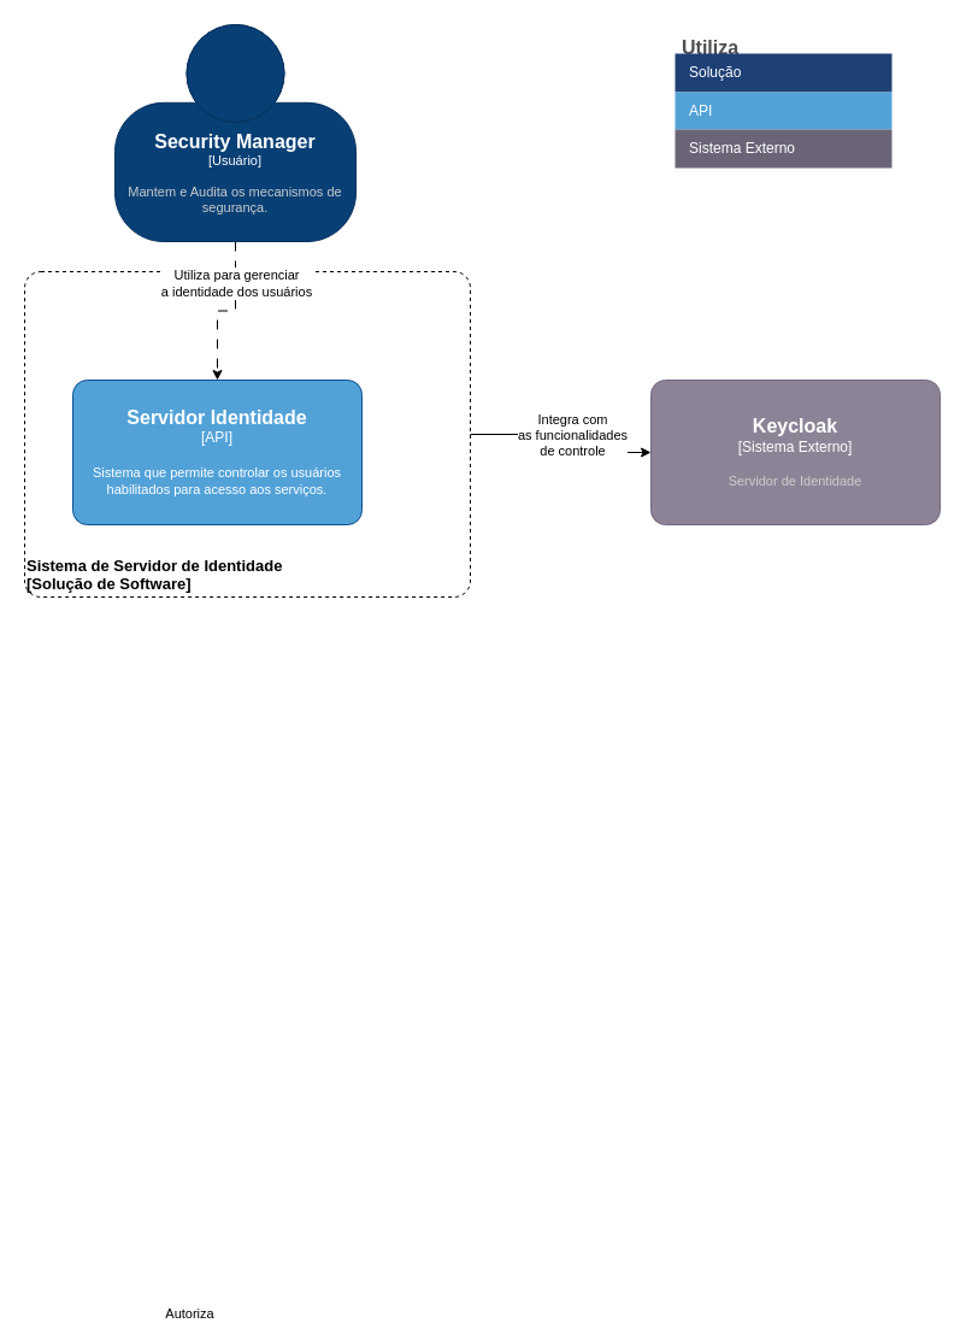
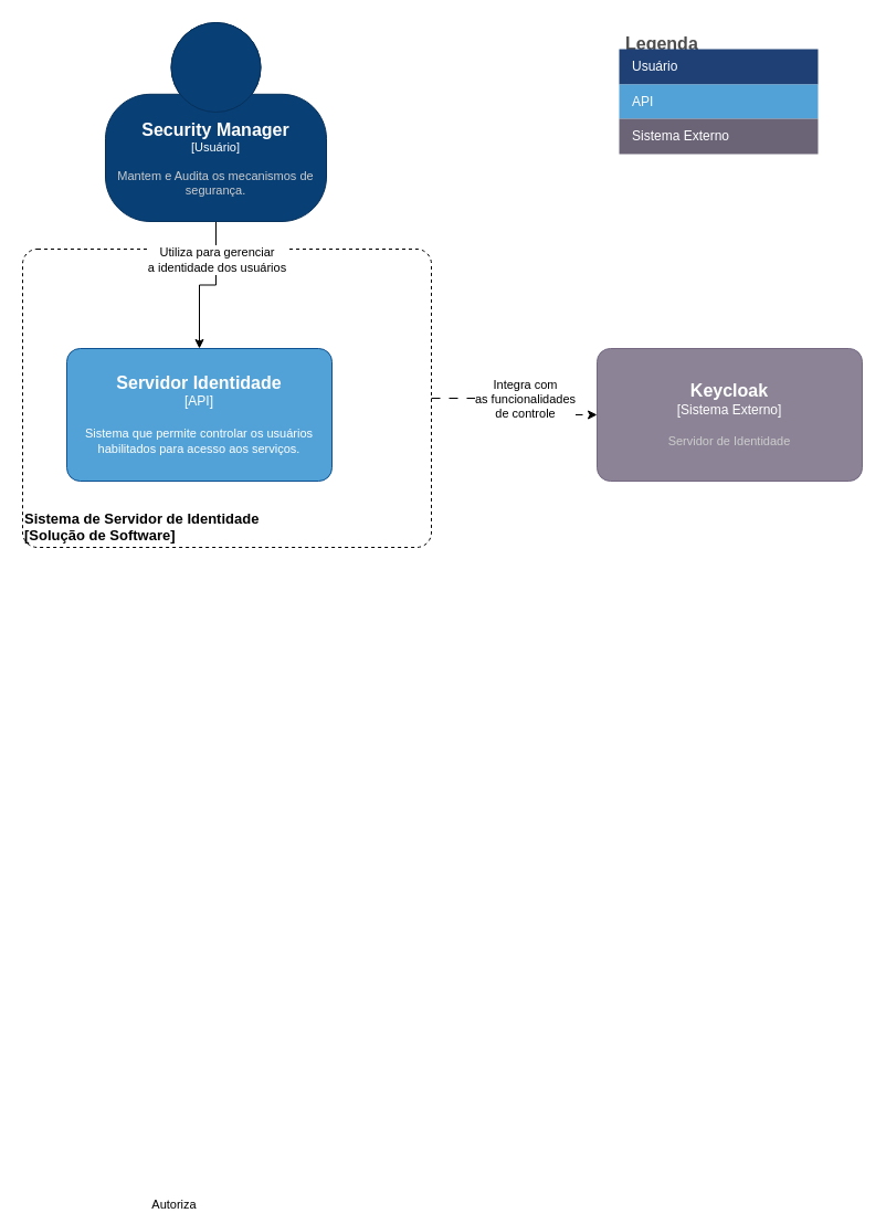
- <mxCell id="10" value="Utiliza" style="shape=table;startSize=19;container=1;collapsible=0;childLayout=tableLayout;fontSize=16;align=left;verticalAlign=top;fillColor=none;strokeColor=none;fontColor=#4D4D4D;fontStyle=1;spacingLeft=6;spacing=0;resizable=0;resizeLastRow=1;" parent="1" vertex="1"><mxGeometry x="560" y="25" width="180" height="114" as="geometry" /></mxCell>
+ <mxCell id="10" value="Legenda" style="shape=table;startSize=19;container=1;collapsible=0;childLayout=tableLayout;fontSize=16;align=left;verticalAlign=top;fillColor=none;strokeColor=none;fontColor=#4D4D4D;fontStyle=1;spacingLeft=6;spacing=0;resizable=0;resizeLastRow=1;" parent="1" vertex="1"><mxGeometry x="560" y="25" width="180" height="114" as="geometry" /></mxCell>
- <mxCell id="12" value="Solução" style="shape=partialRectangle;html=1;whiteSpace=wrap;connectable=0;strokeColor=inherit;overflow=hidden;fillColor=#1E4074;top=0;left=0;bottom=0;right=0;pointerEvents=1;fontSize=12;align=left;fontColor=#FFFFFF;gradientColor=none;spacingLeft=10;spacingRight=4;" parent="11" vertex="1"><mxGeometry width="180" height="32" as="geometry"><mxRectangle width="180" height="32" as="alternateBounds" /></mxGeometry></mxCell>
+ <mxCell id="12" value="Usuário" style="shape=partialRectangle;html=1;whiteSpace=wrap;connectable=0;strokeColor=inherit;overflow=hidden;fillColor=#1E4074;top=0;left=0;bottom=0;right=0;pointerEvents=1;fontSize=12;align=left;fontColor=#FFFFFF;gradientColor=none;spacingLeft=10;spacingRight=4;" parent="11" vertex="1"><mxGeometry width="180" height="32" as="geometry"><mxRectangle width="180" height="32" as="alternateBounds" /></mxGeometry></mxCell>
- <mxCell id="3" style="edgeStyle=orthogonalEdgeStyle;rounded=0;orthogonalLoop=1;jettySize=auto;html=1;dashed=1;dashPattern=8 8;" parent="1" source="5" target="9" edge="1"><mxGeometry relative="1" as="geometry" /></mxCell>
+ <mxCell id="3" style="edgeStyle=orthogonalEdgeStyle;rounded=0;orthogonalLoop=1;jettySize=auto;html=1;dashed=0;dashPattern=8 8;" parent="1" source="5" target="9" edge="1"><mxGeometry relative="1" as="geometry" /></mxCell>
- <mxCell id="6" value="Autoriza" style="edgeStyle=orthogonalEdgeStyle;rounded=0;orthogonalLoop=1;jettySize=auto;html=1;entryX=0;entryY=0.5;entryDx=0;entryDy=0;entryPerimeter=0;dashed=0;dashPattern=8 8;exitX=1;exitY=0.5;exitDx=0;exitDy=0;exitPerimeter=0;" parent="1" source="2" target="8" edge="1"><mxGeometry x="-1" y="-766" relative="1" as="geometry"><mxPoint x="-233" y="-36" as="offset" /><mxPoint x="707" y="371" as="sourcePoint" /></mxGeometry></mxCell>
+ <mxCell id="6" value="Autoriza" style="edgeStyle=orthogonalEdgeStyle;rounded=0;orthogonalLoop=1;jettySize=auto;html=1;entryX=0;entryY=0.5;entryDx=0;entryDy=0;entryPerimeter=0;dashed=1;dashPattern=8 8;exitX=1;exitY=0.5;exitDx=0;exitDy=0;exitPerimeter=0;" parent="1" source="2" target="8" edge="1"><mxGeometry x="-1" y="-766" relative="1" as="geometry"><mxPoint x="-233" y="-36" as="offset" /><mxPoint x="707" y="371" as="sourcePoint" /></mxGeometry></mxCell>
